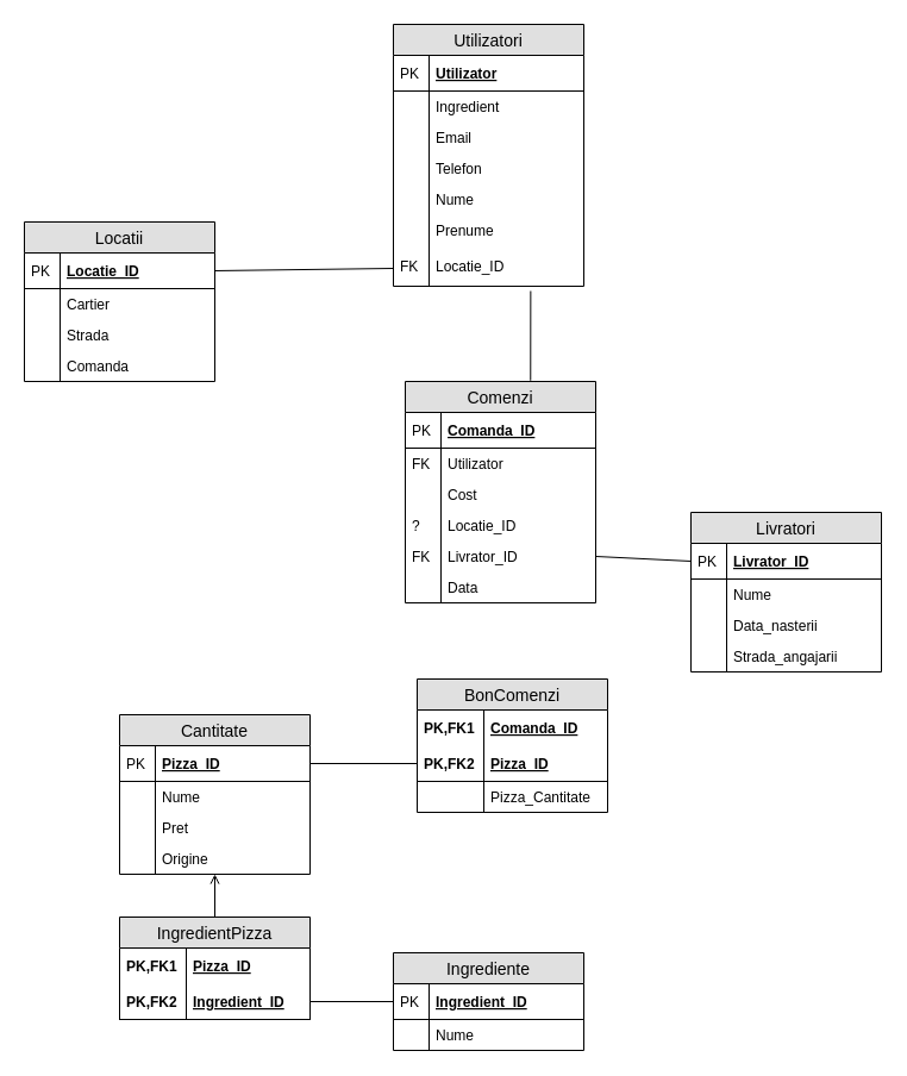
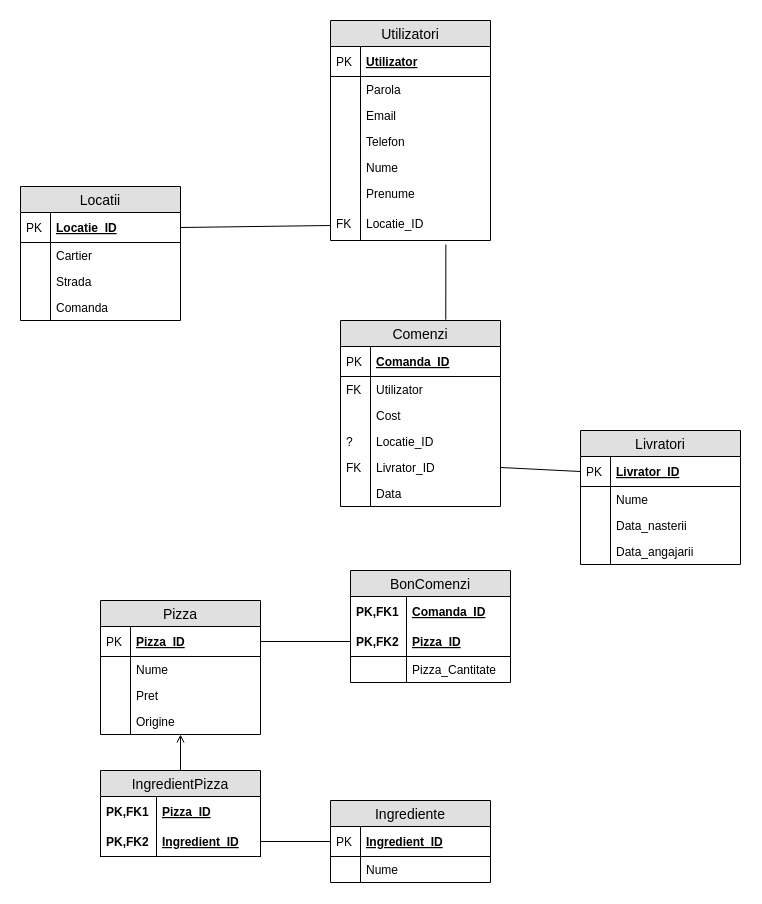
- <mxCell id="5" value="Ingredient" style="shape=partialRectangle;top=0;left=0;right=0;bottom=0;align=left;verticalAlign=top;fillColor=none;spacingLeft=34;spacingRight=4;overflow=hidden;rotatable=0;points=[[0,0.5],[1,0.5]];portConstraint=eastwest;dropTarget=0;fontSize=12;" parent="2" vertex="1"><mxGeometry y="56" width="160" height="26" as="geometry" /></mxCell>
+ <mxCell id="5" value="Parola" style="shape=partialRectangle;top=0;left=0;right=0;bottom=0;align=left;verticalAlign=top;fillColor=none;spacingLeft=34;spacingRight=4;overflow=hidden;rotatable=0;points=[[0,0.5],[1,0.5]];portConstraint=eastwest;dropTarget=0;fontSize=12;" parent="2" vertex="1"><mxGeometry y="56" width="160" height="26" as="geometry" /></mxCell>
- <mxCell id="77" value="Strada_angajarii" style="shape=partialRectangle;top=0;left=0;right=0;bottom=0;align=left;verticalAlign=top;fillColor=none;spacingLeft=34;spacingRight=4;overflow=hidden;rotatable=0;points=[[0,0.5],[1,0.5]];portConstraint=eastwest;dropTarget=0;fontSize=12;" parent="70" vertex="1"><mxGeometry y="108" width="160" height="26" as="geometry" /></mxCell>
+ <mxCell id="77" value="Data_angajarii" style="shape=partialRectangle;top=0;left=0;right=0;bottom=0;align=left;verticalAlign=top;fillColor=none;spacingLeft=34;spacingRight=4;overflow=hidden;rotatable=0;points=[[0,0.5],[1,0.5]];portConstraint=eastwest;dropTarget=0;fontSize=12;" parent="70" vertex="1"><mxGeometry y="108" width="160" height="26" as="geometry" /></mxCell>
- <mxCell id="48" value="Cantitate" style="swimlane;fontStyle=0;childLayout=stackLayout;horizontal=1;startSize=26;fillColor=#e0e0e0;horizontalStack=0;resizeParent=1;resizeParentMax=0;resizeLast=0;collapsible=1;marginBottom=0;swimlaneFillColor=#ffffff;align=center;fontSize=14;" parent="1" vertex="1"><mxGeometry x="100" y="600" width="160" height="134" as="geometry" /></mxCell>
+ <mxCell id="48" value="Pizza" style="swimlane;fontStyle=0;childLayout=stackLayout;horizontal=1;startSize=26;fillColor=#e0e0e0;horizontalStack=0;resizeParent=1;resizeParentMax=0;resizeLast=0;collapsible=1;marginBottom=0;swimlaneFillColor=#ffffff;align=center;fontSize=14;" parent="1" vertex="1"><mxGeometry x="100" y="600" width="160" height="134" as="geometry" /></mxCell>
